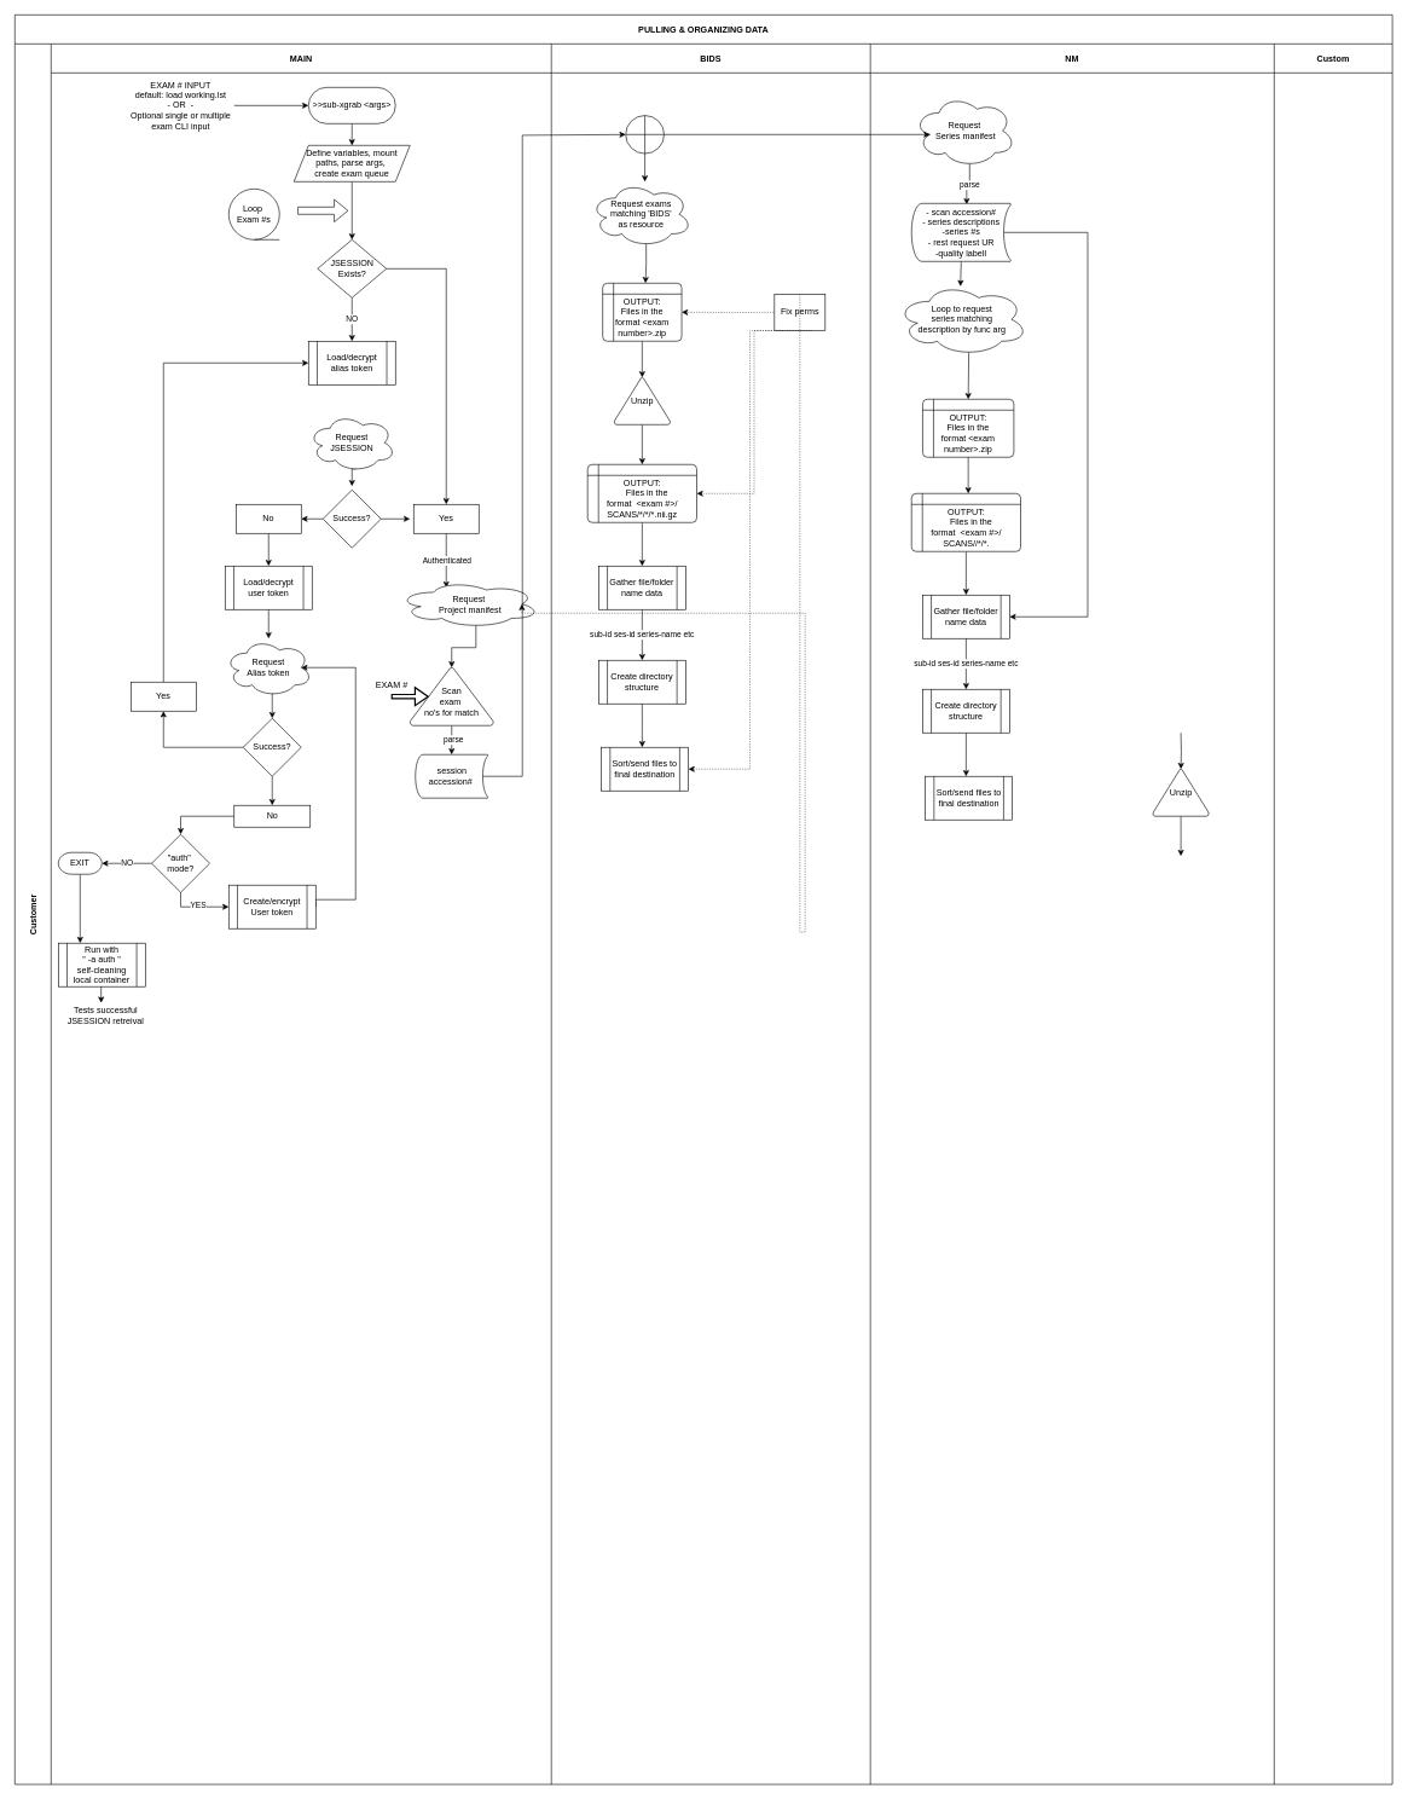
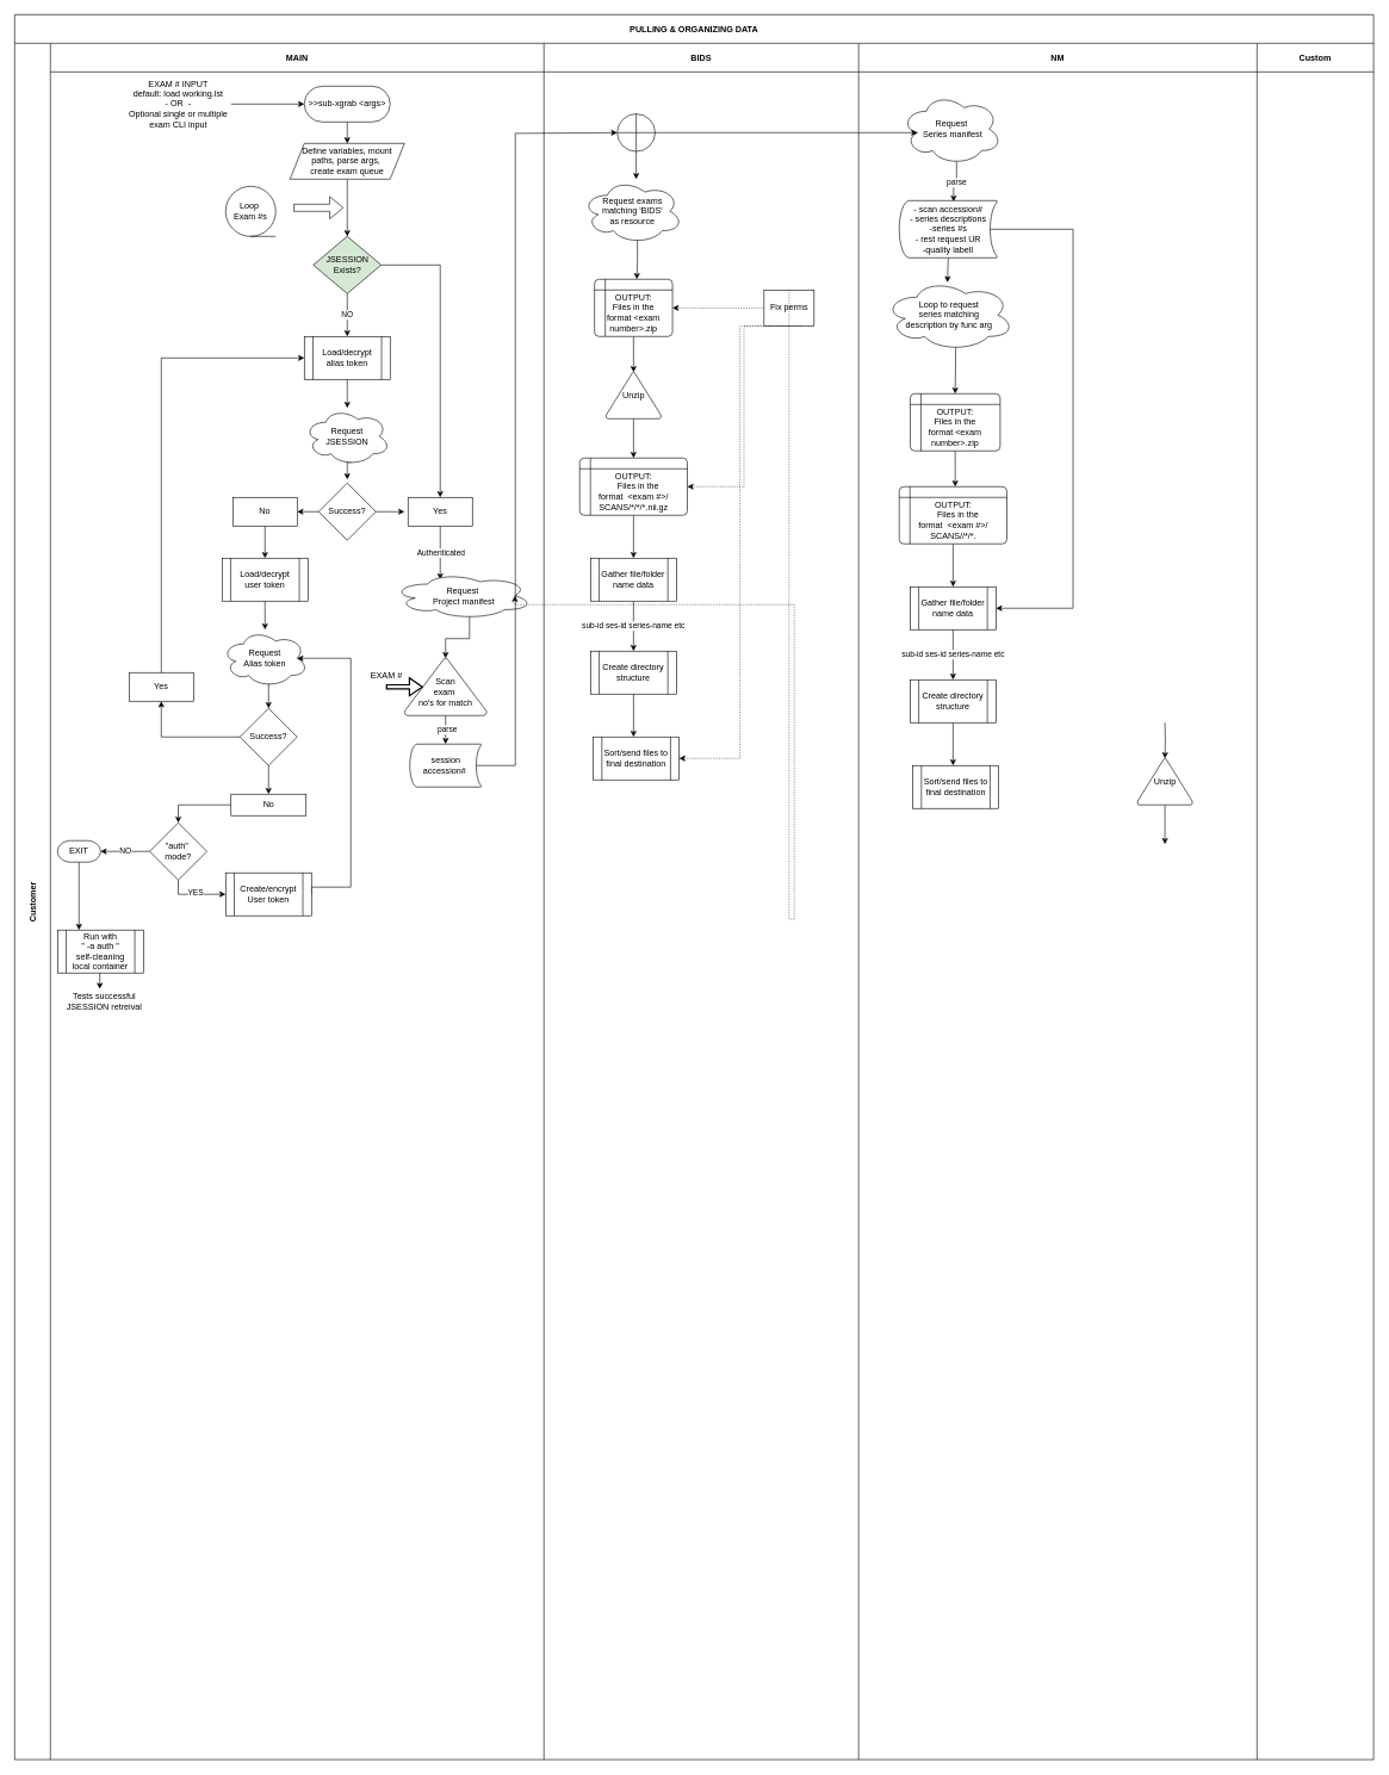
- <mxCell id="44" value="JSESSION&lt;br&gt;Exists?" style="rhombus;whiteSpace=wrap;html=1;" parent="4" vertex="1"><mxGeometry x="367.5" y="270" width="95" height="80" as="geometry" /></mxCell>
+ <mxCell id="44" value="JSESSION&lt;br&gt;Exists?" style="rhombus;whiteSpace=wrap;html=1;fillColor=#d5e8d4;" parent="4" vertex="1"><mxGeometry x="367.5" y="270" width="95" height="80" as="geometry" /></mxCell>
+ <mxCell id="9" style="edgeStyle=orthogonalEdgeStyle;rounded=0;orthogonalLoop=1;jettySize=auto;html=1;exitX=0.5;exitY=1;exitDx=0;exitDy=0;" parent="4" source="10" target="12" edge="1"><mxGeometry relative="1" as="geometry" /></mxCell>
